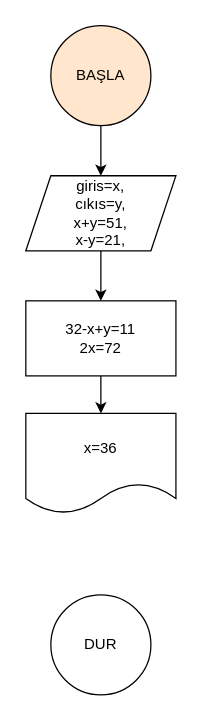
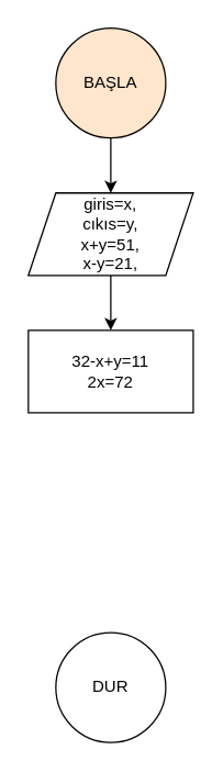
- <mxCell id="7" value="" style="edgeStyle=orthogonalEdgeStyle;rounded=0;orthogonalLoop=1;jettySize=auto;html=1;" edge="1" parent="1" source="8" target="9"><mxGeometry relative="1" as="geometry" /></mxCell>
- <mxCell id="9" value="x=36" style="shape=document;whiteSpace=wrap;html=1;boundedLbl=1;rounded=0;" vertex="1" parent="1"><mxGeometry x="20" y="330" width="120" height="80" as="geometry" /></mxCell>
- <mxCell id="2" value="DUR" style="ellipse;whiteSpace=wrap;html=1;aspect=fixed;" vertex="1" parent="1"><mxGeometry x="40" y="475" width="80" height="80" as="geometry" /></mxCell>
+ <mxCell id="2" value="DUR" style="ellipse;whiteSpace=wrap;html=1;aspect=fixed;" vertex="1" parent="1"><mxGeometry x="40" y="460" width="80" height="80" as="geometry" /></mxCell>
